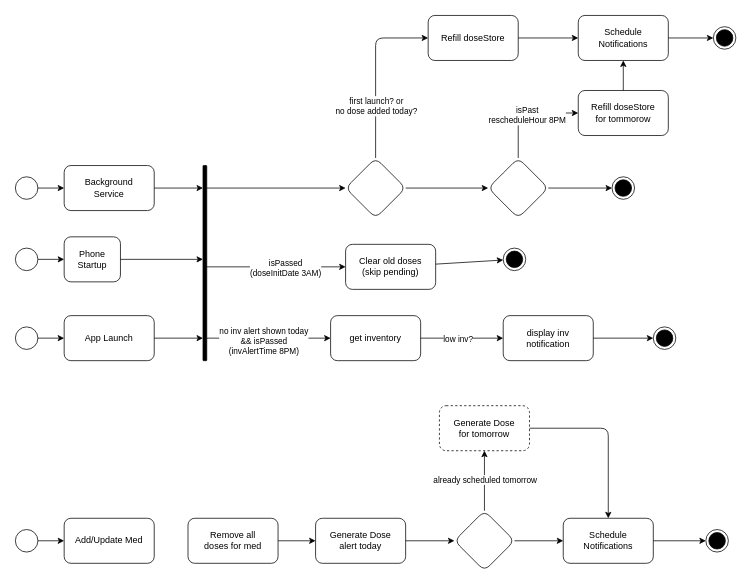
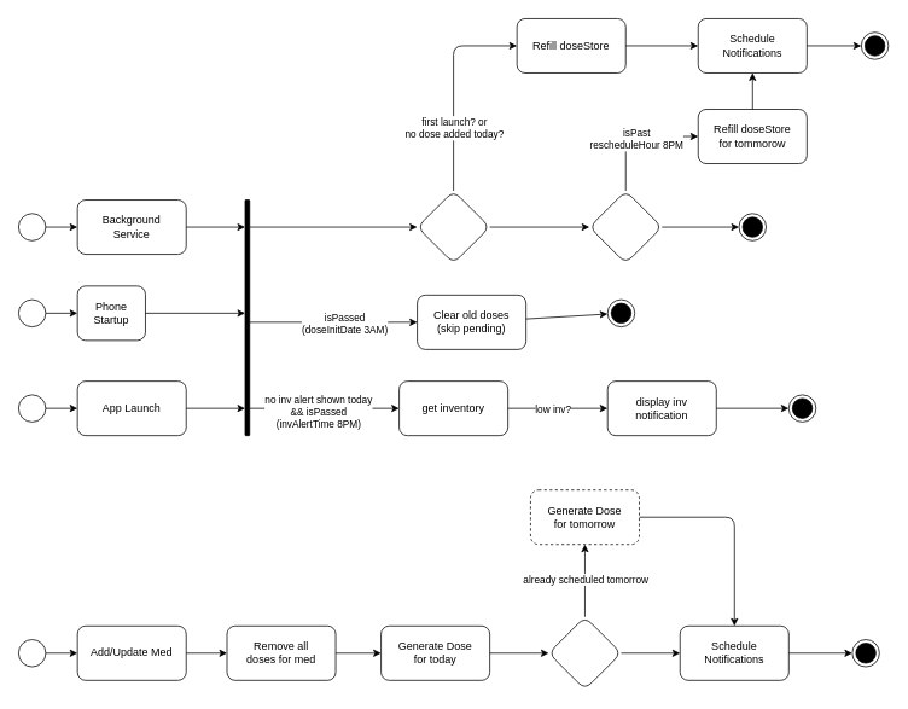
+ <mxCell id="47" style="edgeStyle=none;html=1;entryX=0;entryY=0.5;entryDx=0;entryDy=0;" edge="1" parent="1" source="48" target="52"><mxGeometry relative="1" as="geometry" /></mxCell>
- <mxCell id="50" value="Generate Dose&lt;br&gt;alert today" style="whiteSpace=wrap;html=1;fillColor=none;rounded=1;" vertex="1" parent="1"><mxGeometry x="420" y="690" width="120" height="60" as="geometry" /></mxCell>
+ <mxCell id="50" value="Generate Dose&lt;br&gt;for today" style="whiteSpace=wrap;html=1;fillColor=none;rounded=1;" vertex="1" parent="1"><mxGeometry x="420" y="690" width="120" height="60" as="geometry" /></mxCell>
